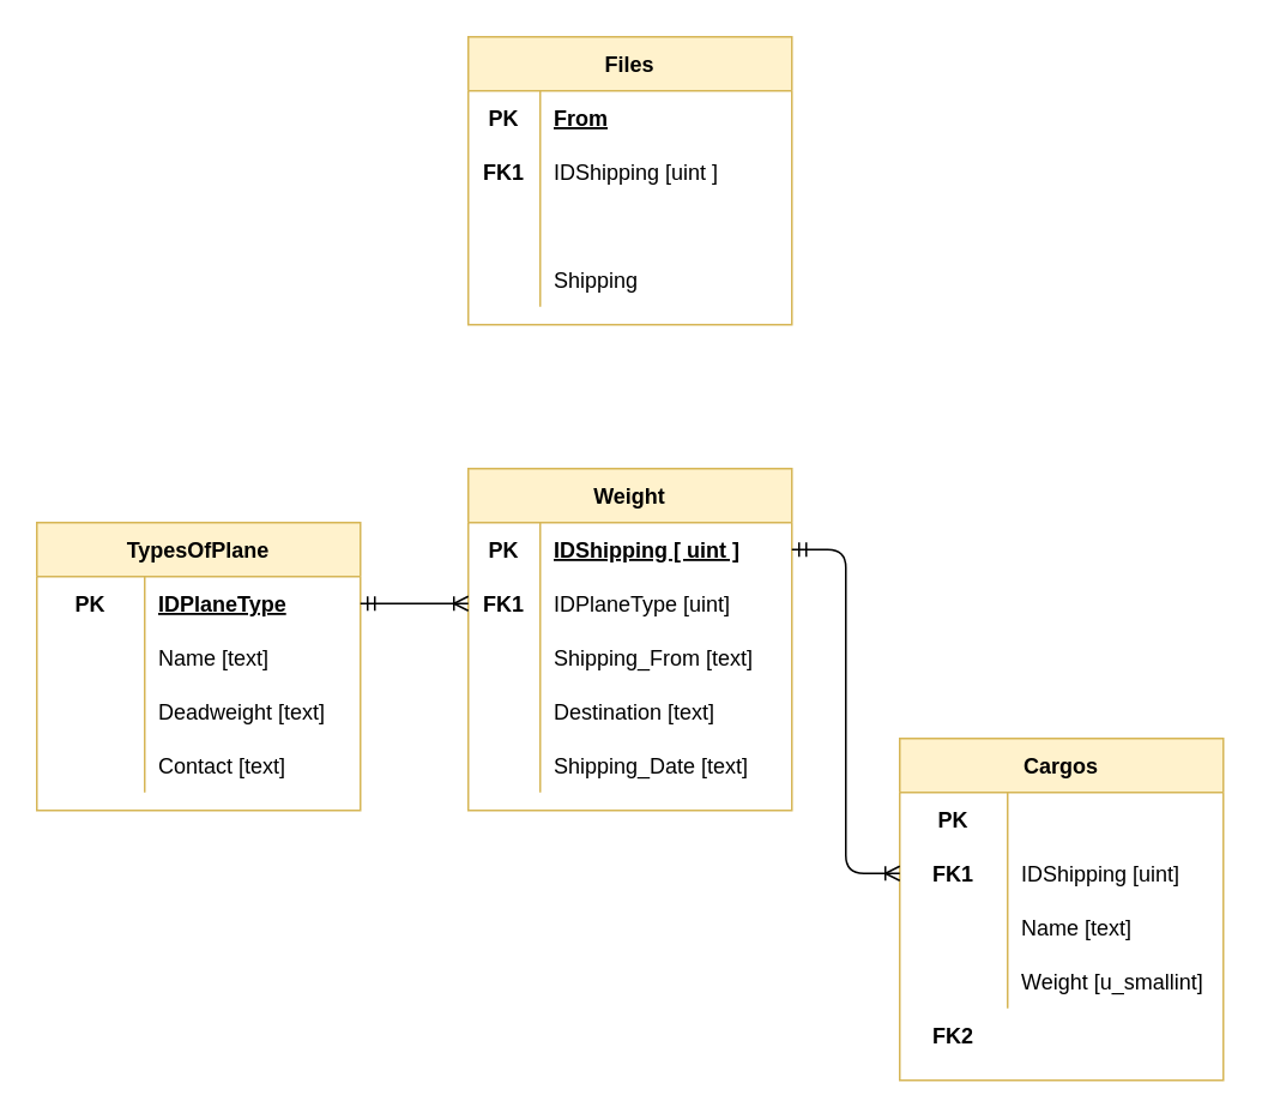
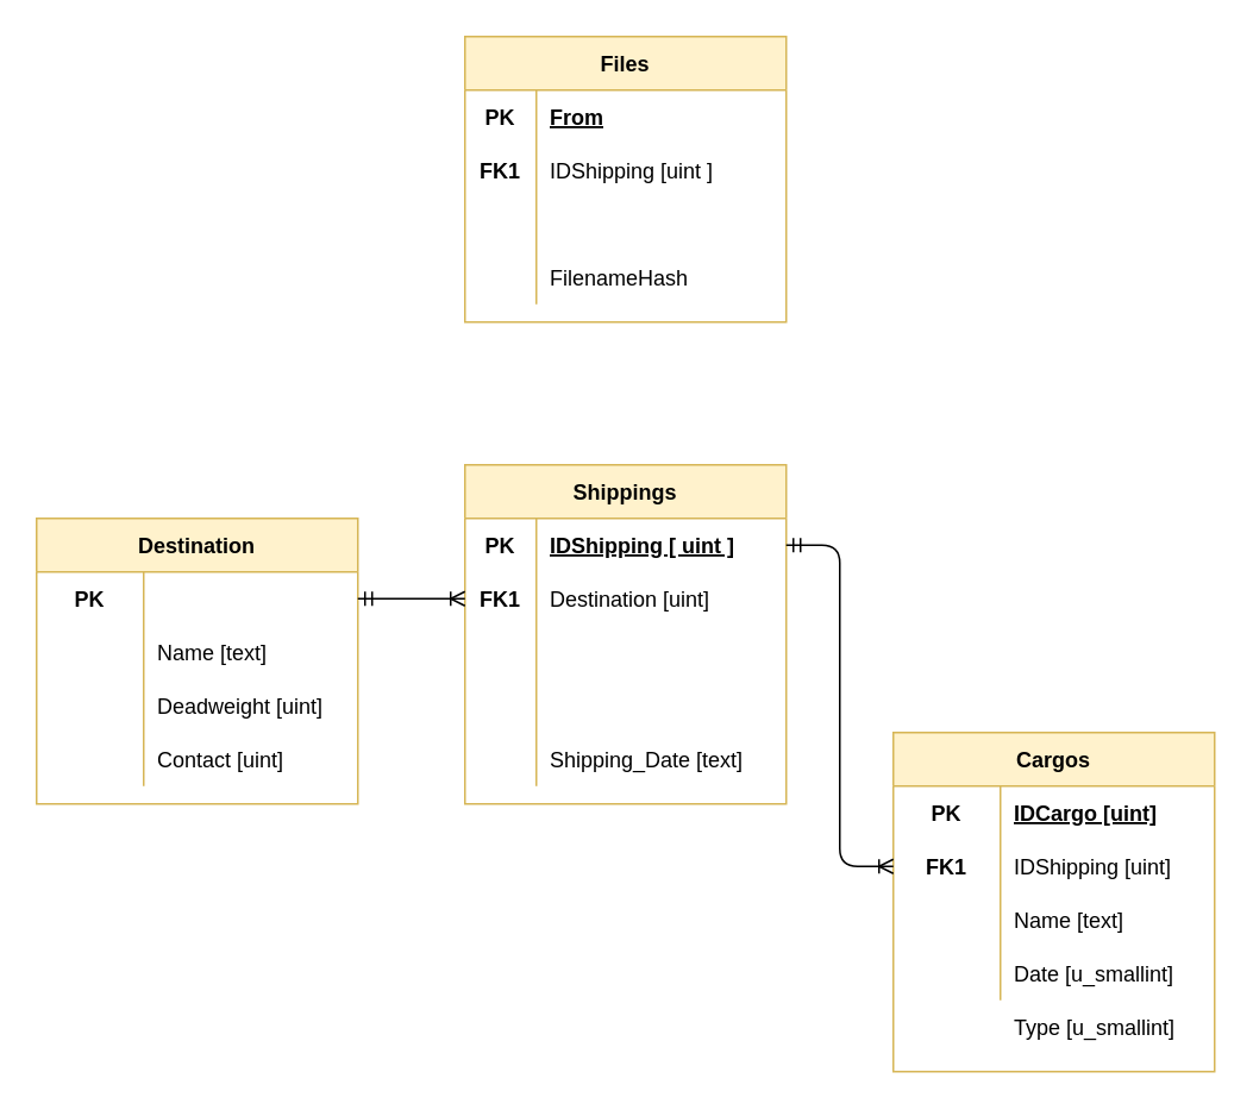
- <mxCell id="60" value="Shipping" style="shape=partialRectangle;connectable=0;fillColor=none;top=0;left=0;bottom=0;right=0;align=left;spacingLeft=6;overflow=hidden;" vertex="1" parent="58"><mxGeometry x="40" width="140" height="30" as="geometry" /></mxCell>
+ <mxCell id="60" value="FilenameHash" style="shape=partialRectangle;connectable=0;fillColor=none;top=0;left=0;bottom=0;right=0;align=left;spacingLeft=6;overflow=hidden;" vertex="1" parent="58"><mxGeometry x="40" width="140" height="30" as="geometry" /></mxCell>
- <mxCell id="2" value="Weight" style="shape=table;startSize=30;container=1;collapsible=1;childLayout=tableLayout;fixedRows=1;rowLines=0;fontStyle=1;align=center;resizeLast=1;fillColor=#fff2cc;strokeColor=#d6b656;" parent="1" vertex="1"><mxGeometry x="260" y="260" width="180" height="190" as="geometry" /></mxCell>
+ <mxCell id="2" value="Shippings" style="shape=table;startSize=30;container=1;collapsible=1;childLayout=tableLayout;fixedRows=1;rowLines=0;fontStyle=1;align=center;resizeLast=1;fillColor=#fff2cc;strokeColor=#d6b656;" parent="1" vertex="1"><mxGeometry x="260" y="260" width="180" height="190" as="geometry" /></mxCell>
- <mxCell id="34" value="TypesOfPlane" style="shape=table;startSize=30;container=1;collapsible=1;childLayout=tableLayout;fixedRows=1;rowLines=0;fontStyle=1;align=center;resizeLast=1;fillColor=#fff2cc;strokeColor=#d6b656;" parent="1" vertex="1"><mxGeometry x="20" y="290" width="180" height="160" as="geometry" /></mxCell>
+ <mxCell id="34" value="Destination" style="shape=table;startSize=30;container=1;collapsible=1;childLayout=tableLayout;fixedRows=1;rowLines=0;fontStyle=1;align=center;resizeLast=1;fillColor=#fff2cc;strokeColor=#d6b656;" parent="1" vertex="1"><mxGeometry x="20" y="290" width="180" height="160" as="geometry" /></mxCell>
- <mxCell id="37" value="IDPlaneType" style="shape=partialRectangle;connectable=0;fillColor=none;top=0;left=0;bottom=0;right=0;align=left;spacingLeft=6;fontStyle=5;overflow=hidden;" parent="35" vertex="1"><mxGeometry x="60" width="120" height="30" as="geometry" /></mxCell>
- <mxCell id="8" value="IDPlaneType [uint]" style="shape=partialRectangle;connectable=0;fillColor=none;top=0;left=0;bottom=0;right=0;align=left;spacingLeft=6;overflow=hidden;" parent="6" vertex="1"><mxGeometry x="40" width="140" height="30" as="geometry" /></mxCell>
+ <mxCell id="8" value="Destination [uint]" style="shape=partialRectangle;connectable=0;fillColor=none;top=0;left=0;bottom=0;right=0;align=left;spacingLeft=6;overflow=hidden;" parent="6" vertex="1"><mxGeometry x="40" width="140" height="30" as="geometry" /></mxCell>
- <mxCell id="11" value="Shipping_From [text]" style="shape=partialRectangle;connectable=0;fillColor=none;top=0;left=0;bottom=0;right=0;align=left;spacingLeft=6;overflow=hidden;" parent="9" vertex="1"><mxGeometry x="40" width="140" height="30" as="geometry" /></mxCell>
- <mxCell id="14" value="Destination [text]" style="shape=partialRectangle;connectable=0;fillColor=none;top=0;left=0;bottom=0;right=0;align=left;spacingLeft=6;overflow=hidden;" parent="12" vertex="1"><mxGeometry x="40" width="140" height="30" as="geometry" /></mxCell>
- <mxCell id="43" value="Deadweight [text]" style="shape=partialRectangle;connectable=0;fillColor=none;top=0;left=0;bottom=0;right=0;align=left;spacingLeft=6;overflow=hidden;" vertex="1" parent="41"><mxGeometry x="60" width="120" height="30" as="geometry" /></mxCell>
+ <mxCell id="43" value="Deadweight [uint]" style="shape=partialRectangle;connectable=0;fillColor=none;top=0;left=0;bottom=0;right=0;align=left;spacingLeft=6;overflow=hidden;" vertex="1" parent="41"><mxGeometry x="60" width="120" height="30" as="geometry" /></mxCell>
- <mxCell id="46" value="Contact [text]" style="shape=partialRectangle;connectable=0;fillColor=none;top=0;left=0;bottom=0;right=0;align=left;spacingLeft=6;overflow=hidden;" parent="44" vertex="1"><mxGeometry x="60" width="120" height="30" as="geometry" /></mxCell>
+ <mxCell id="46" value="Contact [uint]" style="shape=partialRectangle;connectable=0;fillColor=none;top=0;left=0;bottom=0;right=0;align=left;spacingLeft=6;overflow=hidden;" parent="44" vertex="1"><mxGeometry x="60" width="120" height="30" as="geometry" /></mxCell>
+ <mxCell id="21" value="IDCargo [uint]" style="shape=partialRectangle;connectable=0;fillColor=none;top=0;left=0;bottom=0;right=0;align=left;spacingLeft=6;fontStyle=5;overflow=hidden;" parent="19" vertex="1"><mxGeometry x="60" width="120" height="30" as="geometry" /></mxCell>
- <mxCell id="30" value="Weight [u_smallint]" style="shape=partialRectangle;connectable=0;fillColor=none;top=0;left=0;bottom=0;right=0;align=left;spacingLeft=6;overflow=hidden;" parent="28" vertex="1"><mxGeometry x="60" width="120" height="30" as="geometry" /></mxCell>
+ <mxCell id="30" value="Date [u_smallint]" style="shape=partialRectangle;connectable=0;fillColor=none;top=0;left=0;bottom=0;right=0;align=left;spacingLeft=6;overflow=hidden;" parent="28" vertex="1"><mxGeometry x="60" width="120" height="30" as="geometry" /></mxCell>
- <mxCell id="32" value="FK2" style="shape=partialRectangle;connectable=0;fillColor=none;top=0;left=0;bottom=0;right=0;editable=1;overflow=hidden;fontStyle=1" parent="31" vertex="1"><mxGeometry width="60" height="30" as="geometry" /></mxCell>
+ <mxCell id="33" value="Type [u_smallint]" style="shape=partialRectangle;connectable=0;fillColor=none;top=0;left=0;bottom=0;right=0;align=left;spacingLeft=6;overflow=hidden;" parent="31" vertex="1"><mxGeometry x="60" width="120" height="30" as="geometry" /></mxCell>
